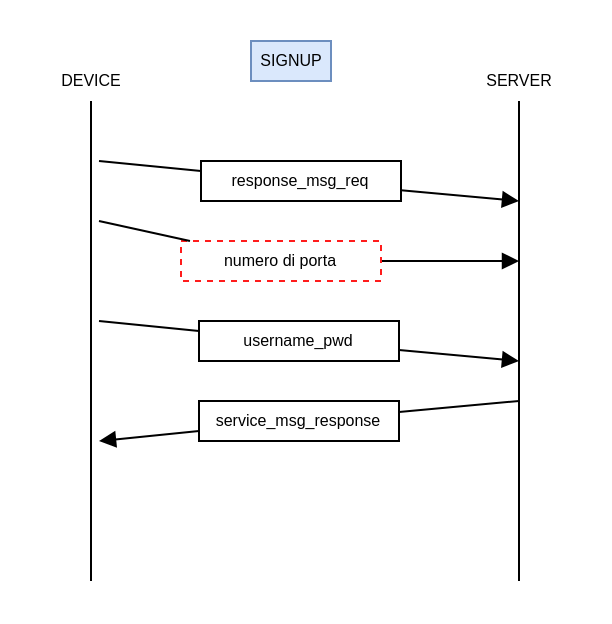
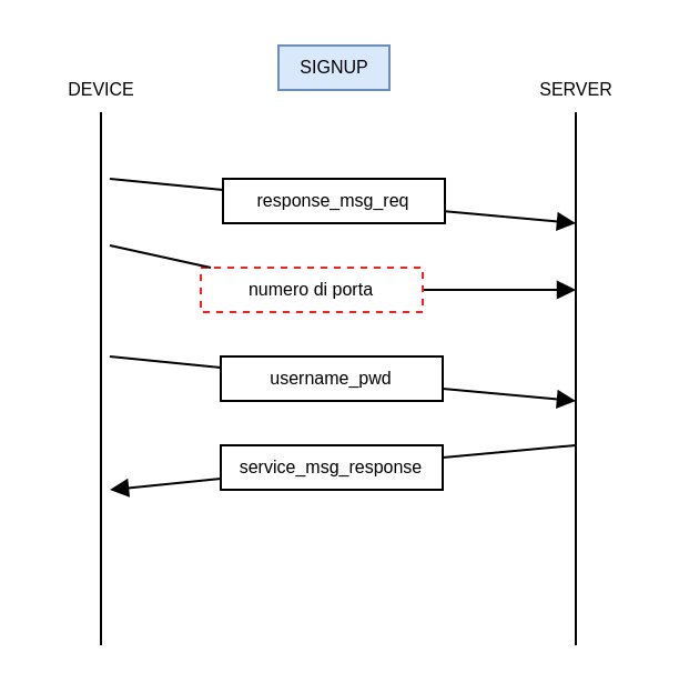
- <mxCell id="15" value="SIGNUP" style="text;html=1;align=center;verticalAlign=middle;resizable=0;points=[];autosize=1;strokeColor=#6c8ebf;fillColor=#dae8fc;fontSize=8;" parent="1" vertex="1"><mxGeometry x="125" y="20" width="40" height="20" as="geometry" /></mxCell>
+ <mxCell id="15" value="SIGNUP" style="text;html=1;align=center;verticalAlign=middle;resizable=0;points=[];autosize=1;strokeColor=#6c8ebf;fillColor=#dae8fc;fontSize=8;" parent="1" vertex="1"><mxGeometry x="125" y="20" width="50" height="20" as="geometry" /></mxCell>
